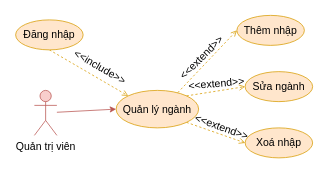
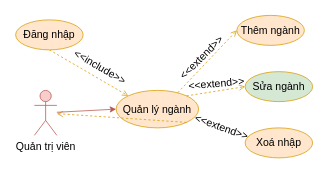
- <mxCell id="6" value="Thêm nhập" style="ellipse;whiteSpace=wrap;html=1;fillColor=#ffe6cc;strokeColor=#d79b00;fontSize=14;" vertex="1" parent="1"><mxGeometry x="315" y="20" width="90" height="40" as="geometry" /></mxCell>
+ <mxCell id="6" value="Thêm ngành" style="ellipse;whiteSpace=wrap;html=1;fillColor=#ffe6cc;strokeColor=#d79b00;fontSize=14;" vertex="1" parent="1"><mxGeometry x="315" y="20" width="90" height="40" as="geometry" /></mxCell>
- <mxCell id="7" value="Sửa ngành" style="ellipse;whiteSpace=wrap;html=1;fillColor=#ffe6cc;strokeColor=#d79b00;fontSize=14;" vertex="1" parent="1"><mxGeometry x="326" y="95" width="90" height="40" as="geometry" /></mxCell>
+ <mxCell id="7" value="Sửa ngành" style="ellipse;whiteSpace=wrap;html=1;fillColor=#d5e8d4;strokeColor=#d79b00;fontSize=14;" vertex="1" parent="1"><mxGeometry x="326" y="95" width="90" height="40" as="geometry" /></mxCell>
- <mxCell id="5" style="rounded=0;orthogonalLoop=1;jettySize=auto;html=1;exitX=1;exitY=1;exitDx=0;exitDy=0;entryX=0;entryY=0.5;entryDx=0;entryDy=0;fillColor=#ffe6cc;strokeColor=#d79b00;dashed=1;fontSize=14;endArrow=open;endFill=0;" edge="1" parent="1" source="2" target="8"><mxGeometry relative="1" as="geometry"><mxPoint x="243" y="124" as="sourcePoint" /></mxGeometry></mxCell>
+ <mxCell id="5" style="rounded=0;orthogonalLoop=1;jettySize=auto;html=1;exitX=1;exitY=1;exitDx=0;exitDy=0;fillColor=#ffe6cc;strokeColor=#d79b00;dashed=1;fontSize=14;endArrow=open;endFill=0;" edge="1" parent="1" source="2" target="13"><mxGeometry relative="1" as="geometry"><mxPoint x="243" y="124" as="sourcePoint" /></mxGeometry></mxCell>
